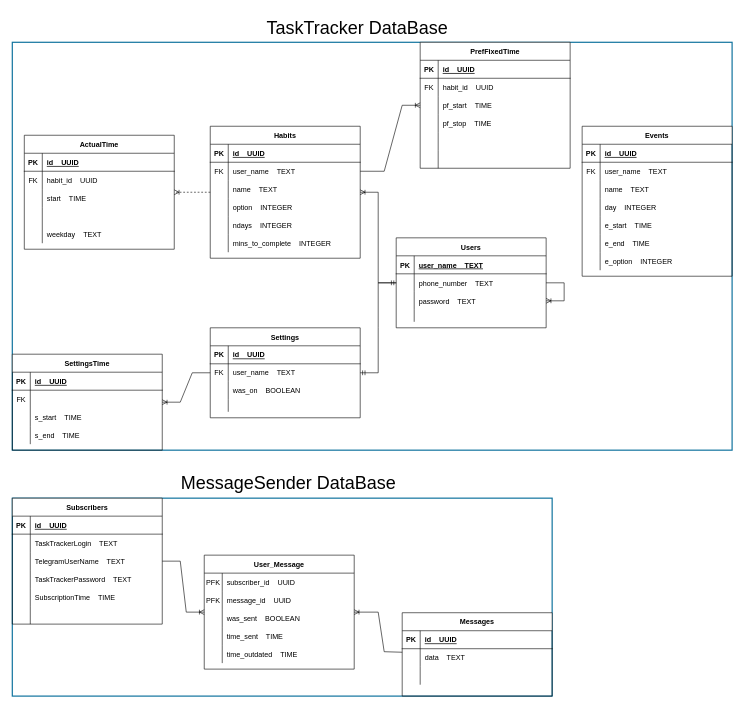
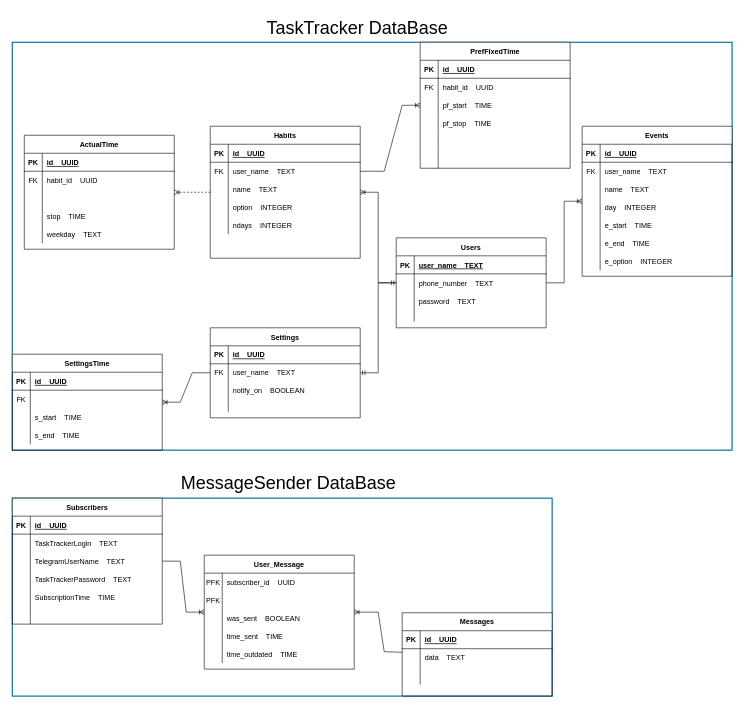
- <mxCell id="143" value="start    TIME" style="shape=partialRectangle;overflow=hidden;connectable=0;fillColor=none;top=0;left=0;bottom=0;right=0;align=left;spacingLeft=6;" parent="141" vertex="1"><mxGeometry x="30" width="220" height="30" as="geometry"><mxRectangle width="220" height="30" as="alternateBounds" /></mxGeometry></mxCell>
+ <mxCell id="146" value="stop    TIME" style="shape=partialRectangle;overflow=hidden;connectable=0;fillColor=none;top=0;left=0;bottom=0;right=0;align=left;spacingLeft=6;" parent="144" vertex="1"><mxGeometry x="30" width="220" height="30" as="geometry"><mxRectangle width="220" height="30" as="alternateBounds" /></mxGeometry></mxCell>
- <mxCell id="112" value="mins_to_complete    INTEGER" style="shape=partialRectangle;overflow=hidden;connectable=0;fillColor=none;top=0;left=0;bottom=0;right=0;align=left;spacingLeft=6;" parent="110" vertex="1"><mxGeometry x="30" width="220" height="30" as="geometry"><mxRectangle width="220" height="30" as="alternateBounds" /></mxGeometry></mxCell>
- <mxCell id="66" value="" style="edgeStyle=entityRelationEdgeStyle;fontSize=12;html=1;endArrow=ERoneToMany;rounded=0;" parent="1" source="30" target="39" edge="1"><mxGeometry width="100" height="100" relative="1" as="geometry"><mxPoint x="1010" y="530" as="sourcePoint" /><mxPoint x="1110" y="430" as="targetPoint" /></mxGeometry></mxCell>
+ <mxCell id="66" value="" style="edgeStyle=entityRelationEdgeStyle;fontSize=12;html=1;endArrow=ERoneToMany;rounded=0;" parent="1" source="30" target="44" edge="1"><mxGeometry width="100" height="100" relative="1" as="geometry"><mxPoint x="1010" y="530" as="sourcePoint" /><mxPoint x="1110" y="430" as="targetPoint" /></mxGeometry></mxCell>
- <mxCell id="76" value="was_on    BOOLEAN" style="shape=partialRectangle;overflow=hidden;connectable=0;fillColor=none;top=0;left=0;bottom=0;right=0;align=left;spacingLeft=6;" parent="74" vertex="1"><mxGeometry x="30" width="220" height="30" as="geometry"><mxRectangle width="220" height="30" as="alternateBounds" /></mxGeometry></mxCell>
+ <mxCell id="76" value="notify_on    BOOLEAN" style="shape=partialRectangle;overflow=hidden;connectable=0;fillColor=none;top=0;left=0;bottom=0;right=0;align=left;spacingLeft=6;" parent="74" vertex="1"><mxGeometry x="30" width="220" height="30" as="geometry"><mxRectangle width="220" height="30" as="alternateBounds" /></mxGeometry></mxCell>
- <mxCell id="20" value="message_id    UUID" style="shape=partialRectangle;overflow=hidden;connectable=0;fillColor=none;top=0;left=0;bottom=0;right=0;align=left;spacingLeft=6;" parent="18" vertex="1"><mxGeometry x="30" width="220" height="30" as="geometry"><mxRectangle width="220" height="30" as="alternateBounds" /></mxGeometry></mxCell>
